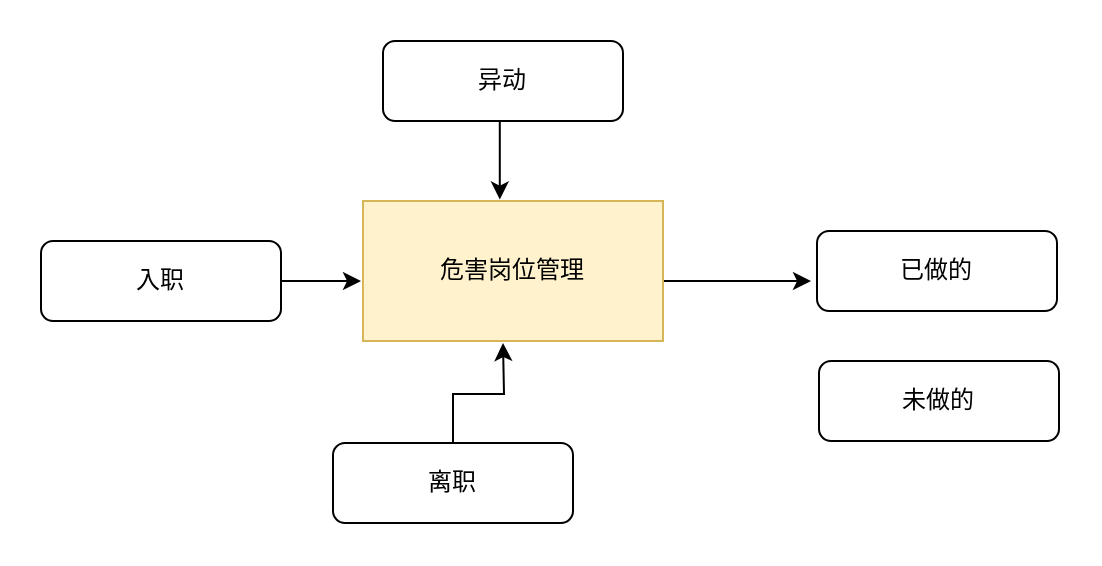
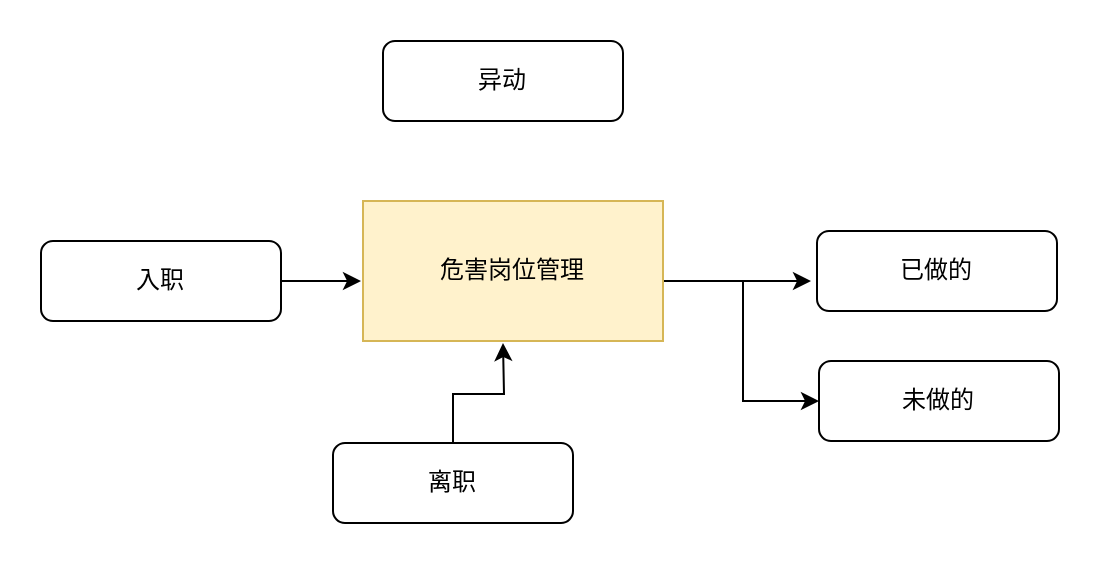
- <mxCell id="2" style="edgeStyle=orthogonalEdgeStyle;rounded=0;orthogonalLoop=1;jettySize=auto;html=1;exitX=0.5;exitY=1;exitDx=0;exitDy=0;entryX=0.456;entryY=-0.01;entryDx=0;entryDy=0;entryPerimeter=0;" edge="1" parent="1" source="3" target="6"><mxGeometry relative="1" as="geometry" /></mxCell>
+ <mxCell id="5" style="edgeStyle=orthogonalEdgeStyle;rounded=0;orthogonalLoop=1;jettySize=auto;html=1;exitX=1;exitY=0.5;exitDx=0;exitDy=0;entryX=0;entryY=0.5;entryDx=0;entryDy=0;" edge="1" parent="1" source="6" target="8"><mxGeometry relative="1" as="geometry"><Array as="points"><mxPoint x="331" y="140" /><mxPoint x="371" y="140" /><mxPoint x="371" y="200" /><mxPoint x="405" y="200" /></Array></mxGeometry></mxCell>
